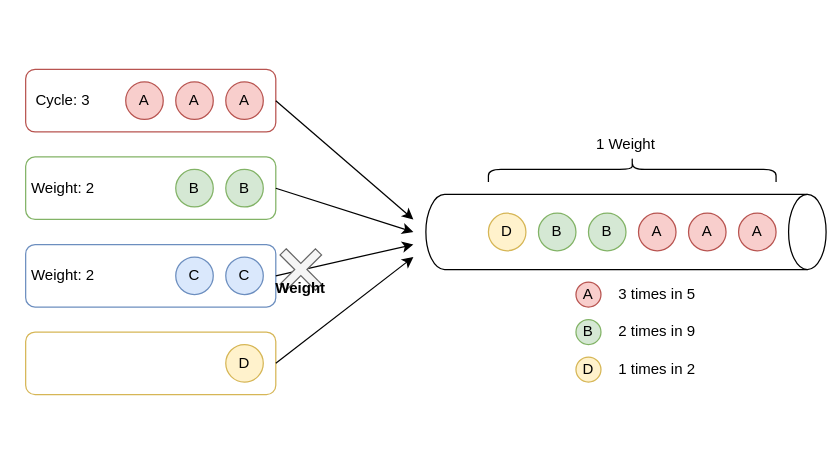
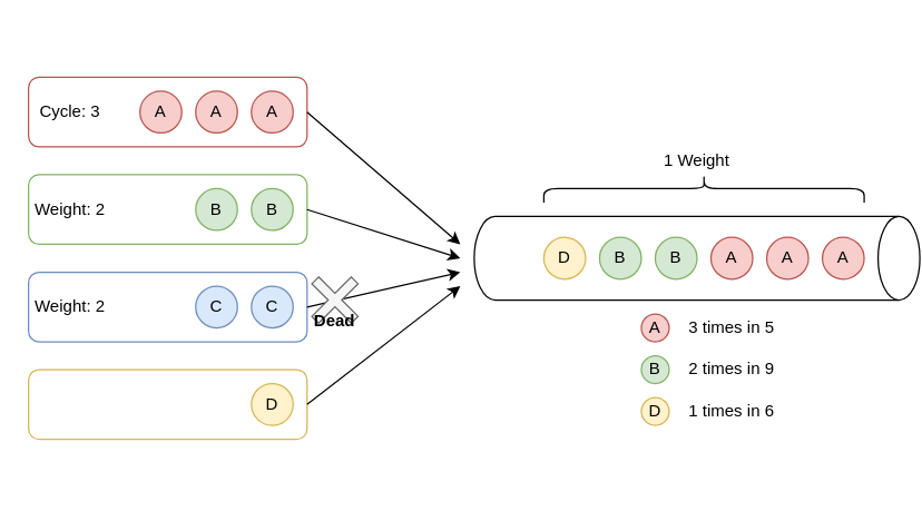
- <mxCell id="20" value="Weight" style="text;html=1;strokeColor=none;fillColor=none;align=center;verticalAlign=middle;whiteSpace=wrap;rounded=0;fontStyle=1" parent="1" vertex="1"><mxGeometry x="210" y="215" width="60" height="30" as="geometry" /></mxCell>
+ <mxCell id="20" value="Dead" style="text;html=1;strokeColor=none;fillColor=none;align=center;verticalAlign=middle;whiteSpace=wrap;rounded=0;fontStyle=1" parent="1" vertex="1"><mxGeometry x="210" y="215" width="60" height="30" as="geometry" /></mxCell>
- <mxCell id="38" value="1 times in 2" style="text;html=1;strokeColor=none;fillColor=none;align=center;verticalAlign=middle;whiteSpace=wrap;rounded=0;" parent="1" vertex="1"><mxGeometry x="490" y="285" width="70" height="20" as="geometry" /></mxCell>
+ <mxCell id="38" value="1 times in 6" style="text;html=1;strokeColor=none;fillColor=none;align=center;verticalAlign=middle;whiteSpace=wrap;rounded=0;" parent="1" vertex="1"><mxGeometry x="490" y="285" width="70" height="20" as="geometry" /></mxCell>
